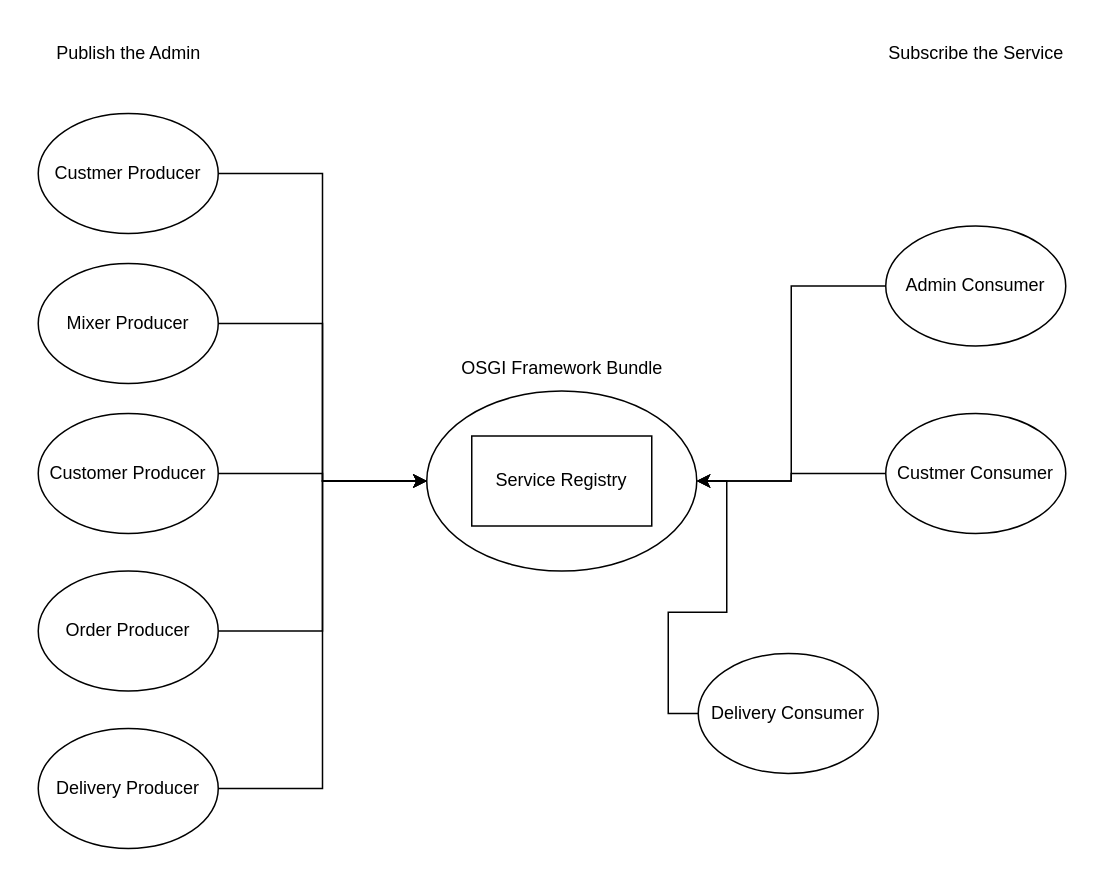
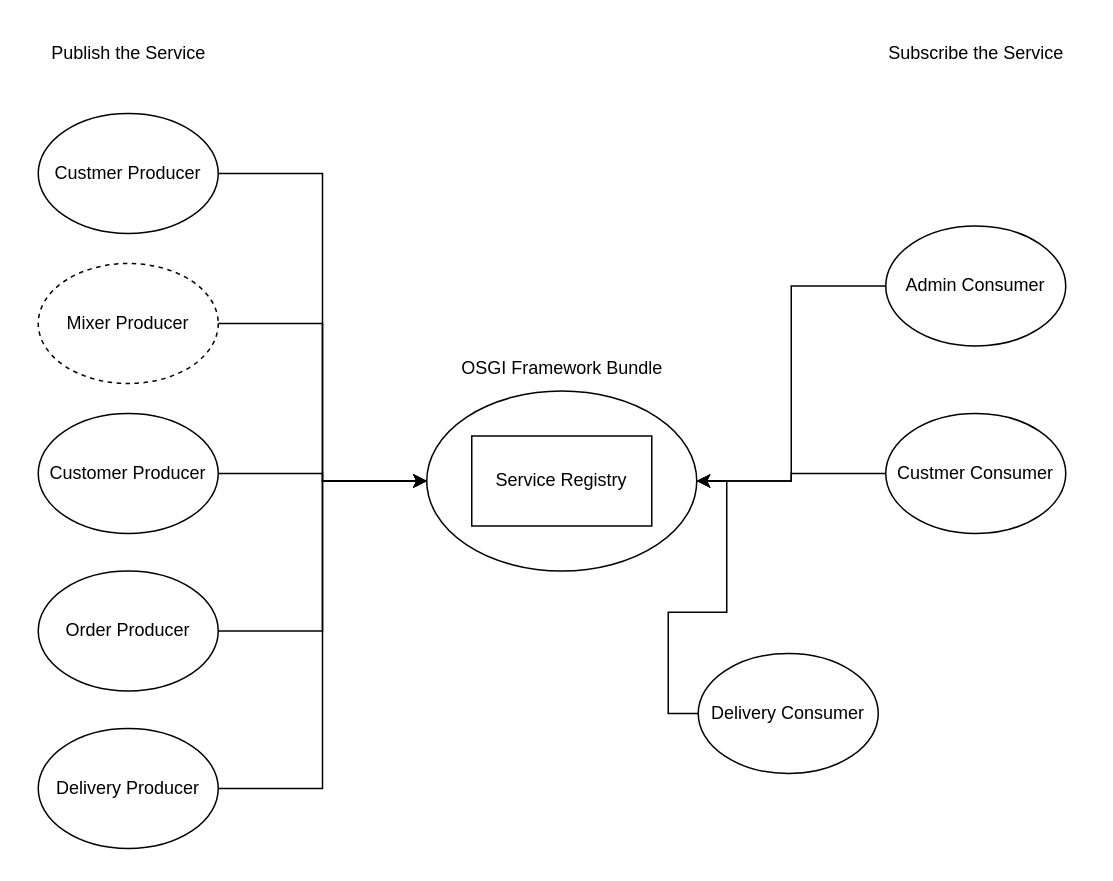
- <mxCell id="5" value="Publish the Admin" style="text;html=1;align=center;verticalAlign=middle;resizable=0;points=[];autosize=1;strokeColor=none;fillColor=none;" vertex="1" parent="1"><mxGeometry x="20" y="20" width="130" height="30" as="geometry" /></mxCell>
+ <mxCell id="5" value="Publish the Service" style="text;html=1;align=center;verticalAlign=middle;resizable=0;points=[];autosize=1;strokeColor=none;fillColor=none;" vertex="1" parent="1"><mxGeometry x="20" y="20" width="130" height="30" as="geometry" /></mxCell>
- <mxCell id="12" value="Mixer Producer" style="ellipse;whiteSpace=wrap;html=1;" vertex="1" parent="1"><mxGeometry x="25" y="175" width="120" height="80" as="geometry" /></mxCell>
+ <mxCell id="12" value="Mixer Producer" style="ellipse;whiteSpace=wrap;html=1;dashed=1;" vertex="1" parent="1"><mxGeometry x="25" y="175" width="120" height="80" as="geometry" /></mxCell>
